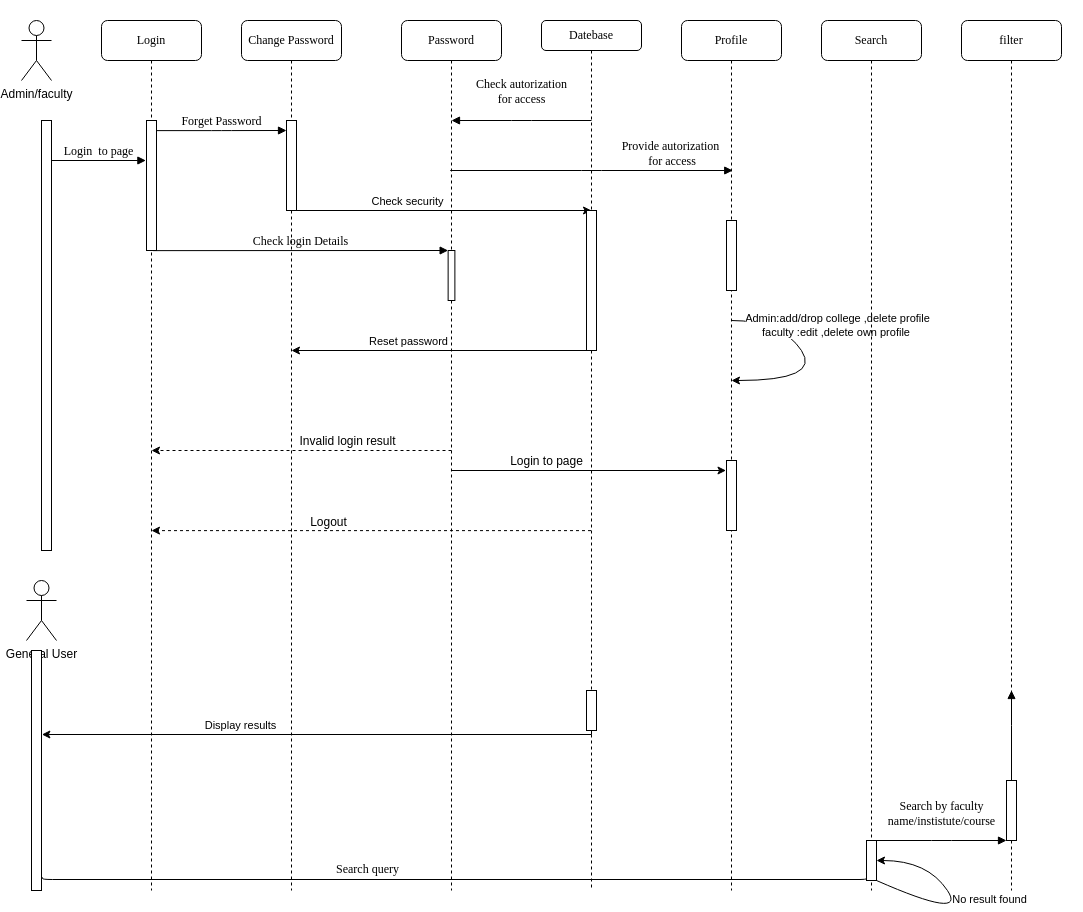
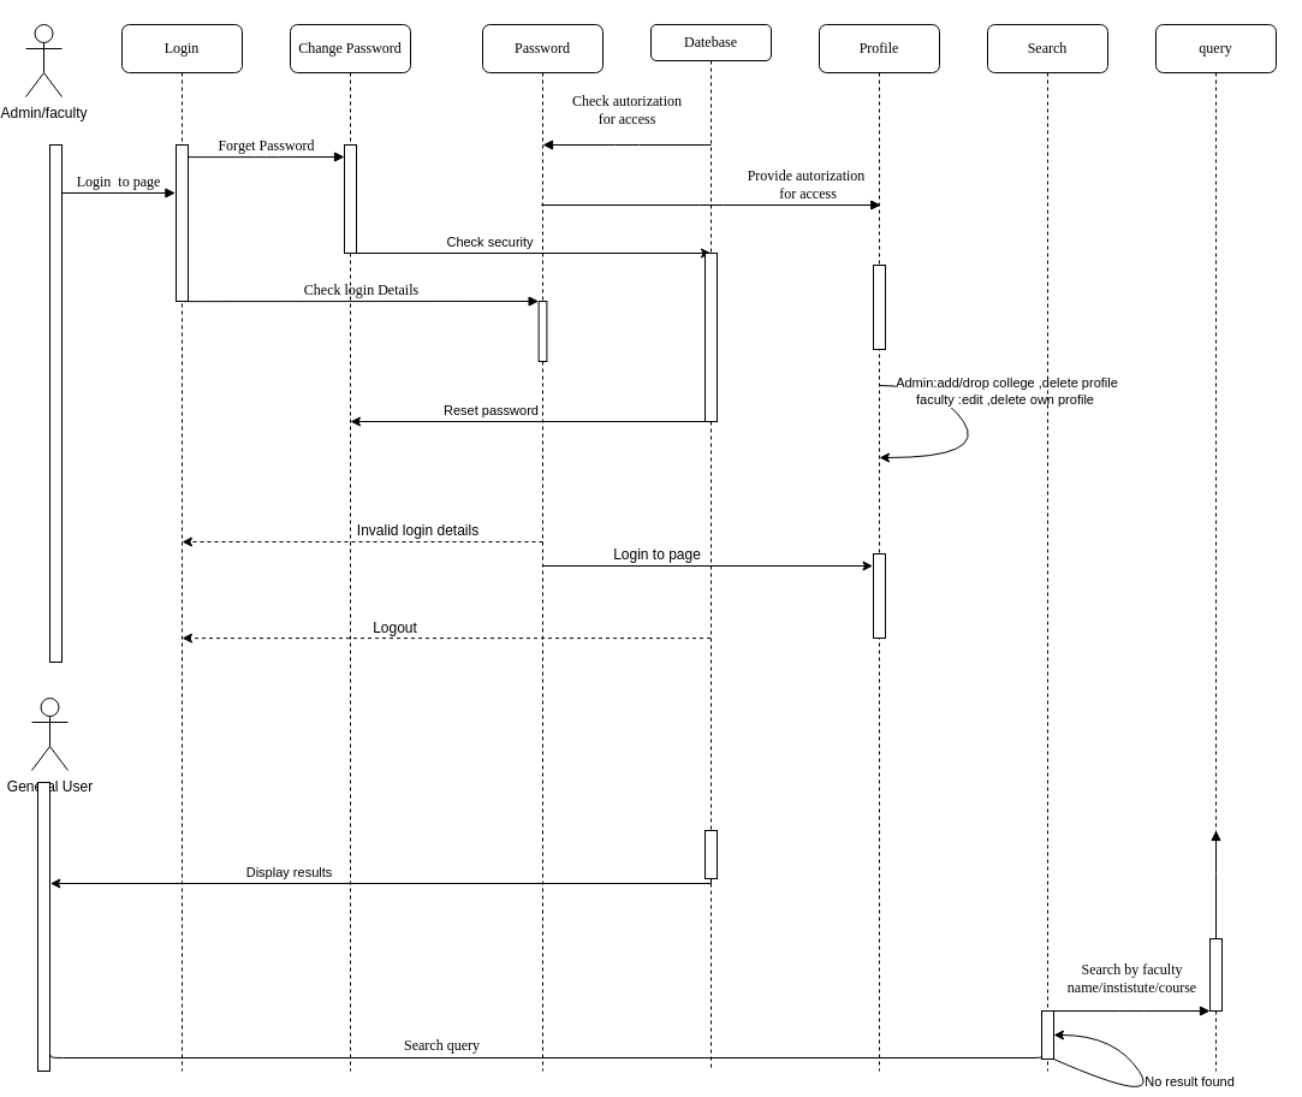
- <mxCell id="26" value="filter" style="shape=umlLifeline;perimeter=lifelinePerimeter;whiteSpace=wrap;html=1;container=1;collapsible=0;recursiveResize=0;outlineConnect=0;rounded=1;shadow=0;comic=0;labelBackgroundColor=none;strokeWidth=1;fontFamily=Verdana;fontSize=12;align=center;" vertex="1" parent="1"><mxGeometry x="960" y="20" width="100" height="870" as="geometry" /></mxCell>
+ <mxCell id="26" value="query" style="shape=umlLifeline;perimeter=lifelinePerimeter;whiteSpace=wrap;html=1;container=1;collapsible=0;recursiveResize=0;outlineConnect=0;rounded=1;shadow=0;comic=0;labelBackgroundColor=none;strokeWidth=1;fontFamily=Verdana;fontSize=12;align=center;" vertex="1" parent="1"><mxGeometry x="960" y="20" width="100" height="870" as="geometry" /></mxCell>
- <mxCell id="32" value="Invalid login result" style="text;html=1;align=center;verticalAlign=middle;resizable=0;points=[];autosize=1;strokeColor=none;fillColor=none;" vertex="1" parent="1"><mxGeometry x="286" y="426" width="120" height="30" as="geometry" /></mxCell>
+ <mxCell id="32" value="Invalid login details" style="text;html=1;align=center;verticalAlign=middle;resizable=0;points=[];autosize=1;strokeColor=none;fillColor=none;" vertex="1" parent="1"><mxGeometry x="286" y="426" width="120" height="30" as="geometry" /></mxCell>
